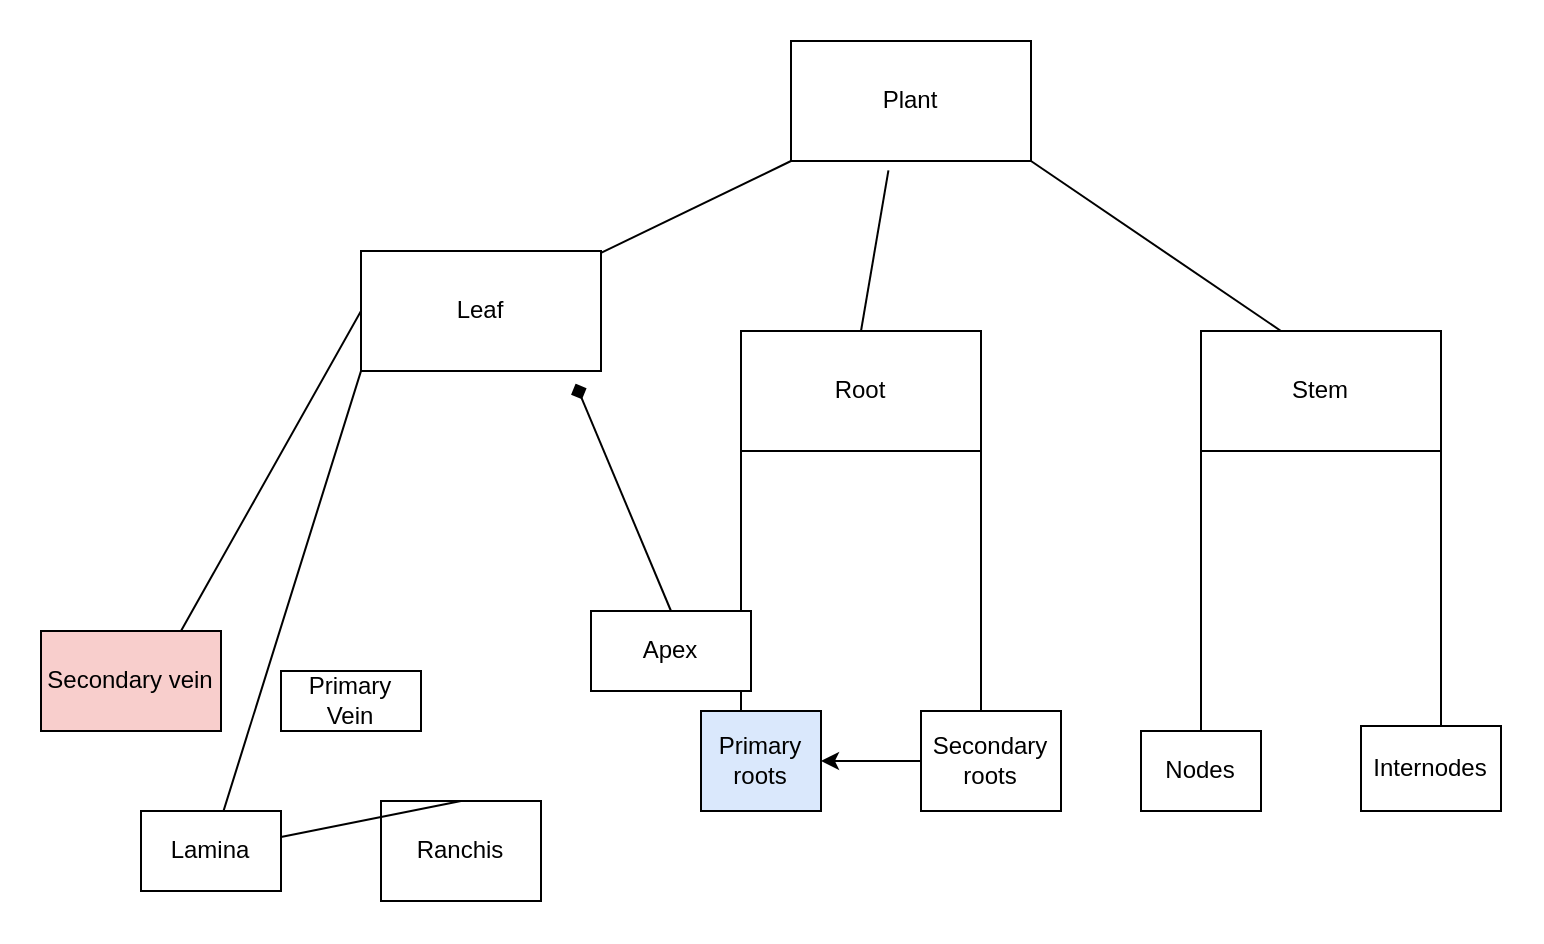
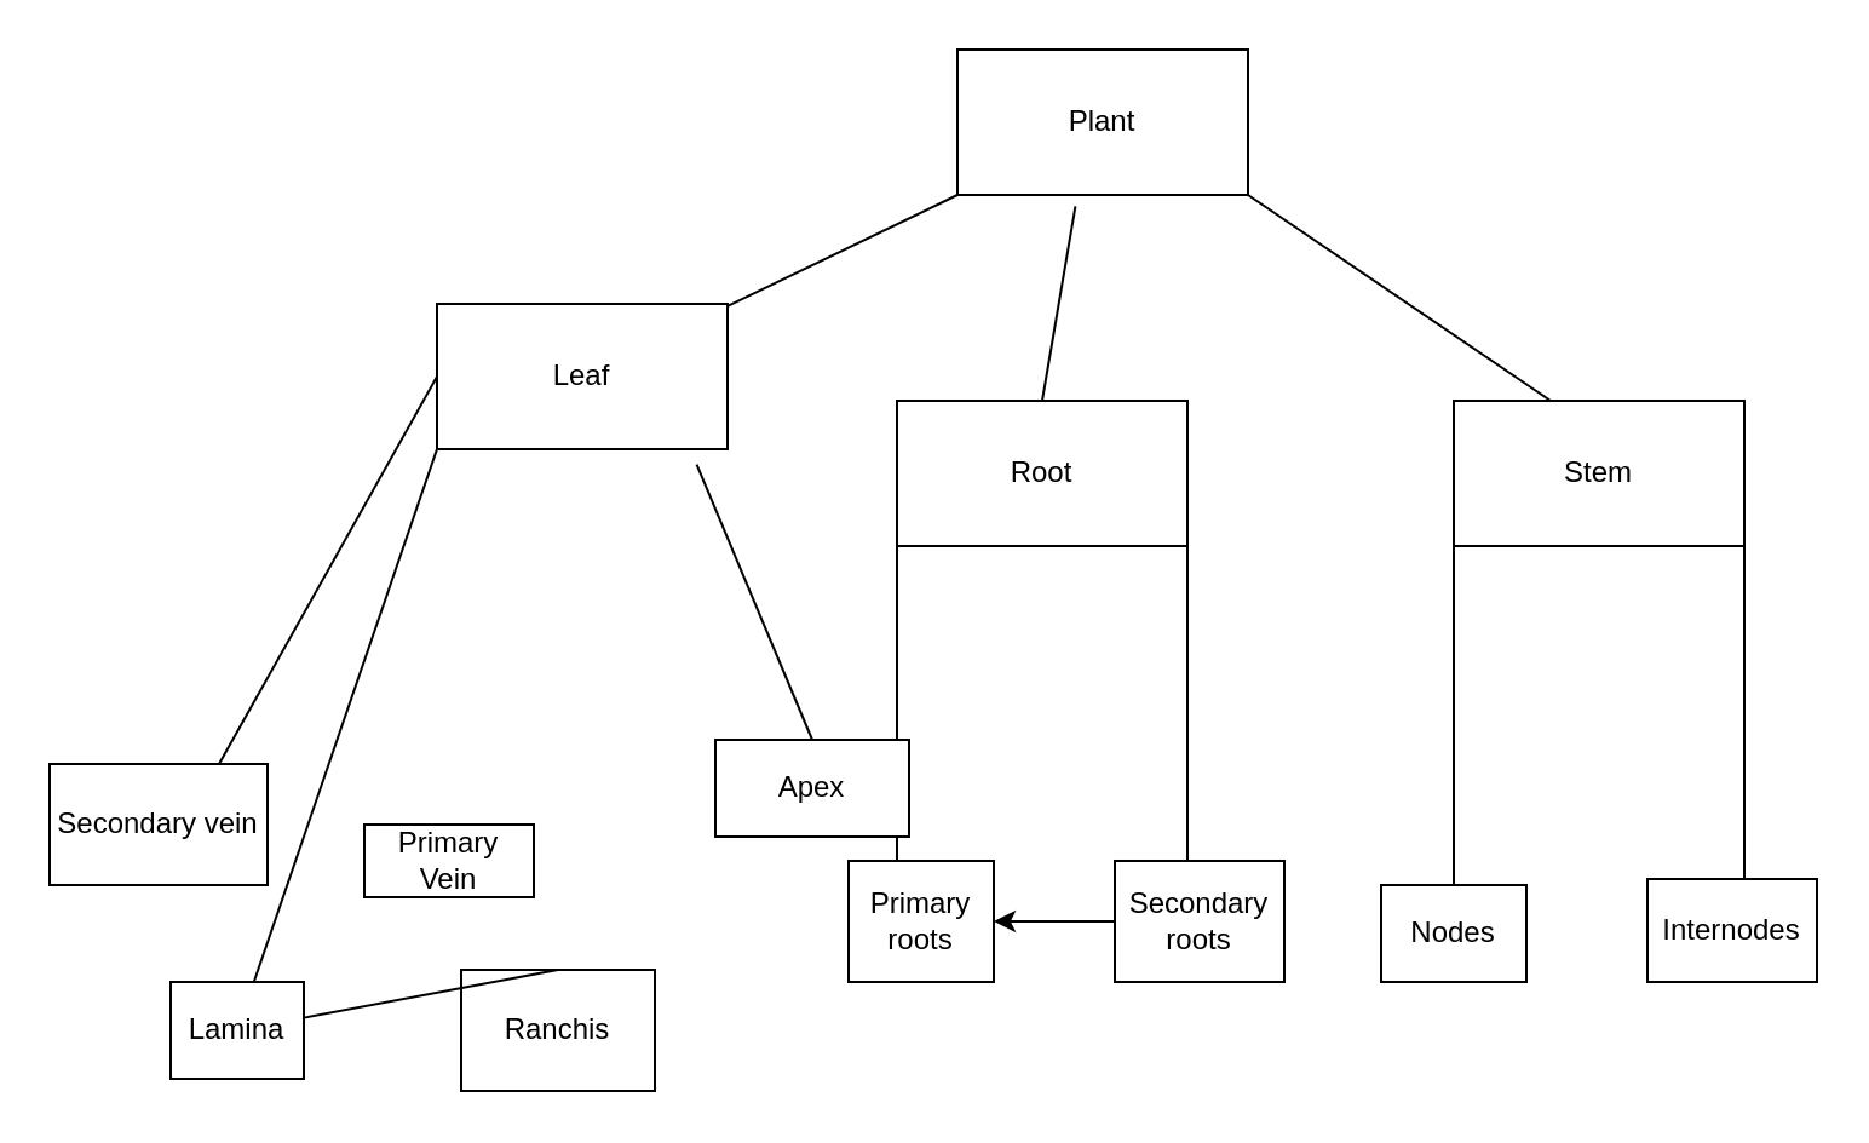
- <mxCell id="27" value="" style="endArrow=diamond;html=1;rounded=0;exitX=0.5;exitY=0;exitDx=0;exitDy=0;entryX=0.894;entryY=1.106;entryDx=0;entryDy=0;entryPerimeter=0;" edge="1" parent="1" source="26" target="22"><mxGeometry width="50" height="50" relative="1" as="geometry"><mxPoint x="300" y="235" as="sourcePoint" /><mxPoint x="350" y="185" as="targetPoint" /></mxGeometry></mxCell>
+ <mxCell id="27" value="" style="endArrow=none;html=1;rounded=0;exitX=0.5;exitY=0;exitDx=0;exitDy=0;entryX=0.894;entryY=1.106;entryDx=0;entryDy=0;entryPerimeter=0;" edge="1" parent="1" source="26" target="22"><mxGeometry width="50" height="50" relative="1" as="geometry"><mxPoint x="300" y="235" as="sourcePoint" /><mxPoint x="350" y="185" as="targetPoint" /></mxGeometry></mxCell>
- <mxCell id="20" value="Secondary vein" style="rounded=0;whiteSpace=wrap;html=1;fillColor=#f8cecc;" vertex="1" parent="1"><mxGeometry x="20" y="315" width="90" height="50" as="geometry" /></mxCell>
+ <mxCell id="20" value="Secondary vein" style="rounded=0;whiteSpace=wrap;html=1;" vertex="1" parent="1"><mxGeometry x="20" y="315" width="90" height="50" as="geometry" /></mxCell>
- <mxCell id="23" value="Primary Vein" style="rounded=0;whiteSpace=wrap;html=1;" vertex="1" parent="1"><mxGeometry x="140" y="335" width="70" height="30" as="geometry" /></mxCell>
+ <mxCell id="23" value="Primary Vein" style="rounded=0;whiteSpace=wrap;html=1;" vertex="1" parent="1"><mxGeometry x="150" y="340" width="70" height="30" as="geometry" /></mxCell>
- <mxCell id="13" value="Primary roots" style="rounded=0;whiteSpace=wrap;html=1;fillColor=#dae8fc;" vertex="1" parent="1"><mxGeometry x="350" y="355" width="60" height="50" as="geometry" /></mxCell>
+ <mxCell id="13" value="Primary roots" style="rounded=0;whiteSpace=wrap;html=1;" vertex="1" parent="1"><mxGeometry x="350" y="355" width="60" height="50" as="geometry" /></mxCell>
- <mxCell id="9" value="Lamina" style="rounded=0;whiteSpace=wrap;html=1;" vertex="1" parent="1"><mxGeometry x="70" y="405" width="70" height="40" as="geometry" /></mxCell>
+ <mxCell id="9" value="Lamina" style="rounded=0;whiteSpace=wrap;html=1;" vertex="1" parent="1"><mxGeometry x="70" y="405" width="55" height="40" as="geometry" /></mxCell>
